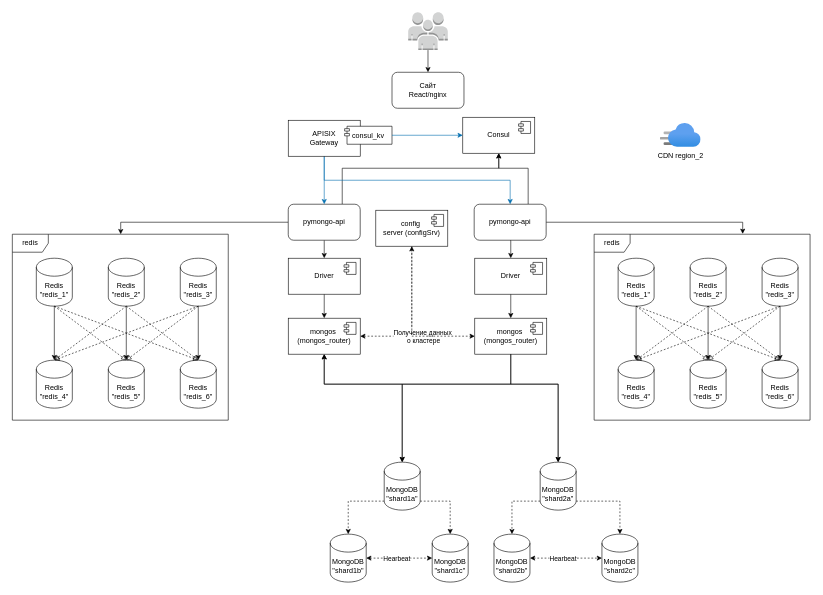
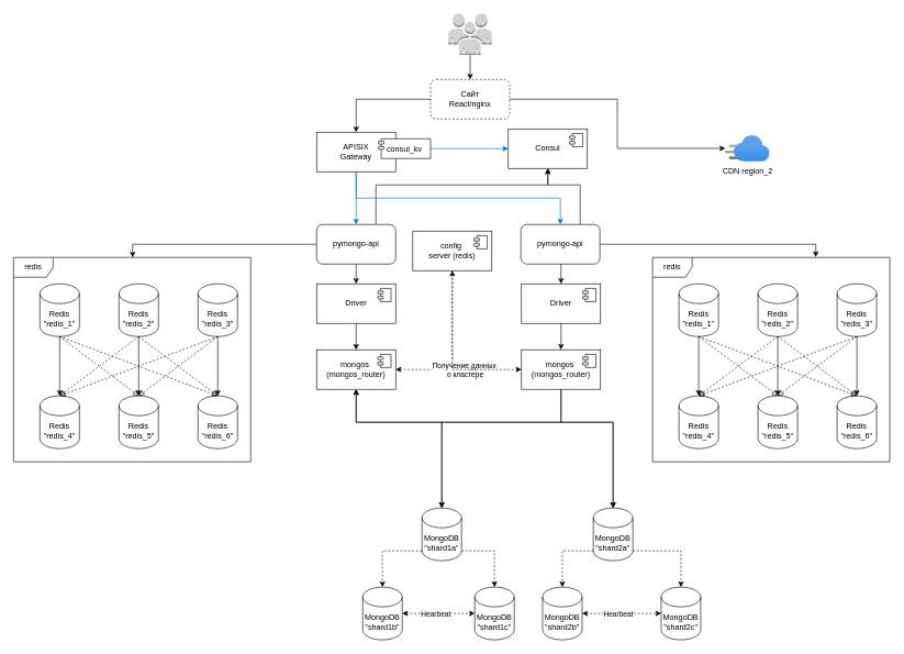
+ <mxCell id="51" style="edgeStyle=orthogonalEdgeStyle;rounded=0;orthogonalLoop=1;jettySize=auto;html=1;exitX=0;exitY=0.5;exitDx=0;exitDy=0;entryX=0.5;entryY=0;entryDx=0;entryDy=0;" parent="1" source="52" target="55" edge="1"><mxGeometry relative="1" as="geometry" /></mxCell>
- <mxCell id="52" value="Сайт&lt;div&gt;React/nginx&lt;/div&gt;" style="rounded=1;whiteSpace=wrap;html=1;" parent="1" vertex="1"><mxGeometry x="653" y="120" width="120" height="60" as="geometry" /></mxCell>
+ <mxCell id="52" value="Сайт&lt;div&gt;React/nginx&lt;/div&gt;" style="rounded=1;whiteSpace=wrap;html=1;dashed=1;" parent="1" vertex="1"><mxGeometry x="653" y="120" width="120" height="60" as="geometry" /></mxCell>
+ <mxCell id="89" style="edgeStyle=orthogonalEdgeStyle;rounded=0;orthogonalLoop=1;jettySize=auto;html=1;exitX=1;exitY=0.5;exitDx=0;exitDy=0;entryX=0.005;entryY=0.488;entryDx=0;entryDy=0;entryPerimeter=0;" edge="1" parent="1" source="52" target="88"><mxGeometry relative="1" as="geometry" /></mxCell>
- <mxCell id="9" value="config&amp;nbsp;&lt;div&gt;server (configSrv)&lt;/div&gt;" style="html=1;dropTarget=0;whiteSpace=wrap;" parent="1" vertex="1"><mxGeometry x="626" y="350" width="120" height="60" as="geometry" /></mxCell>
+ <mxCell id="9" value="config&amp;nbsp;&lt;div&gt;server (redis)&lt;/div&gt;" style="html=1;dropTarget=0;whiteSpace=wrap;" parent="1" vertex="1"><mxGeometry x="626" y="350" width="120" height="60" as="geometry" /></mxCell>
